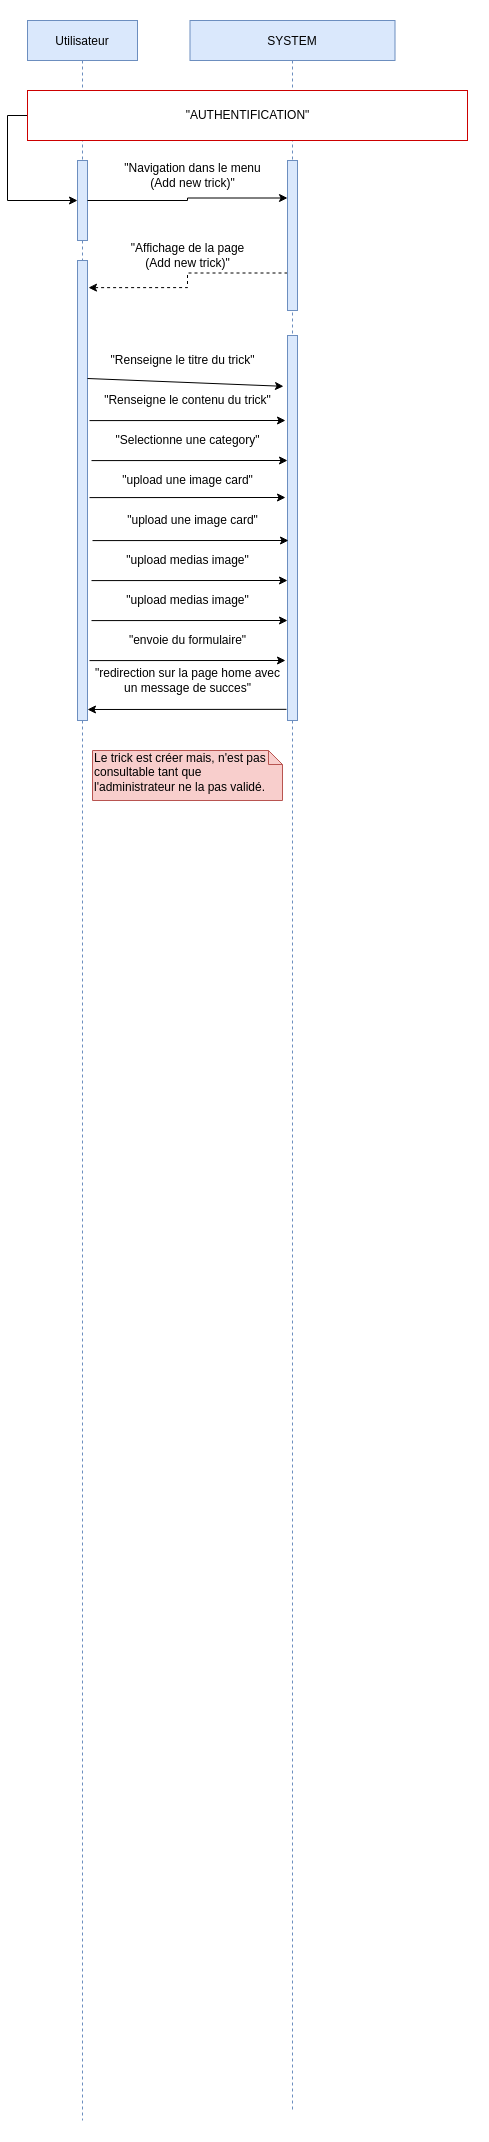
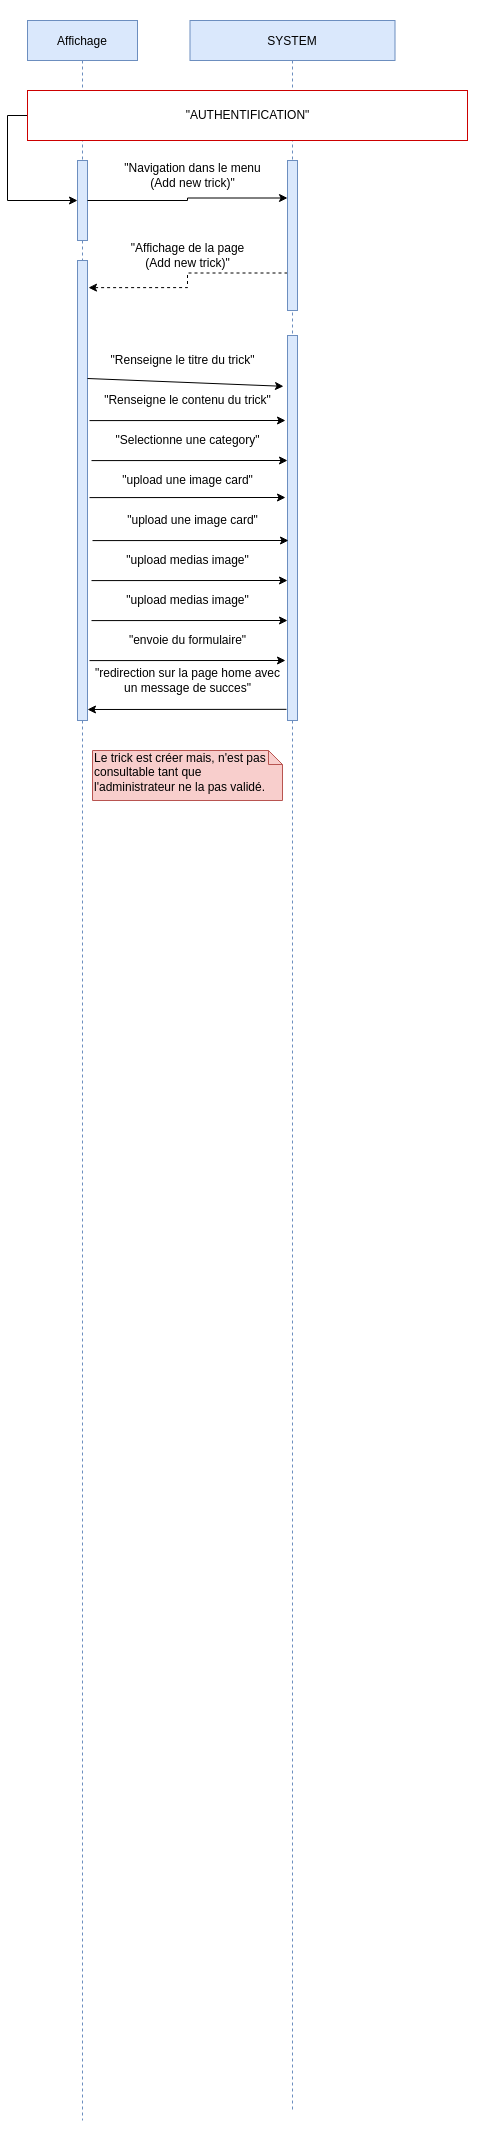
- <mxCell id="2" value="Utilisateur" style="shape=umlLifeline;perimeter=lifelinePerimeter;container=1;collapsible=0;recursiveResize=0;rounded=0;shadow=0;strokeWidth=1;fillColor=#dae8fc;strokeColor=#6c8ebf;" parent="1" vertex="1"><mxGeometry x="20" y="20" width="110" height="2100" as="geometry" /></mxCell>
+ <mxCell id="2" value="Affichage" style="shape=umlLifeline;perimeter=lifelinePerimeter;container=1;collapsible=0;recursiveResize=0;rounded=0;shadow=0;strokeWidth=1;fillColor=#dae8fc;strokeColor=#6c8ebf;" parent="1" vertex="1"><mxGeometry x="20" y="20" width="110" height="2100" as="geometry" /></mxCell>
